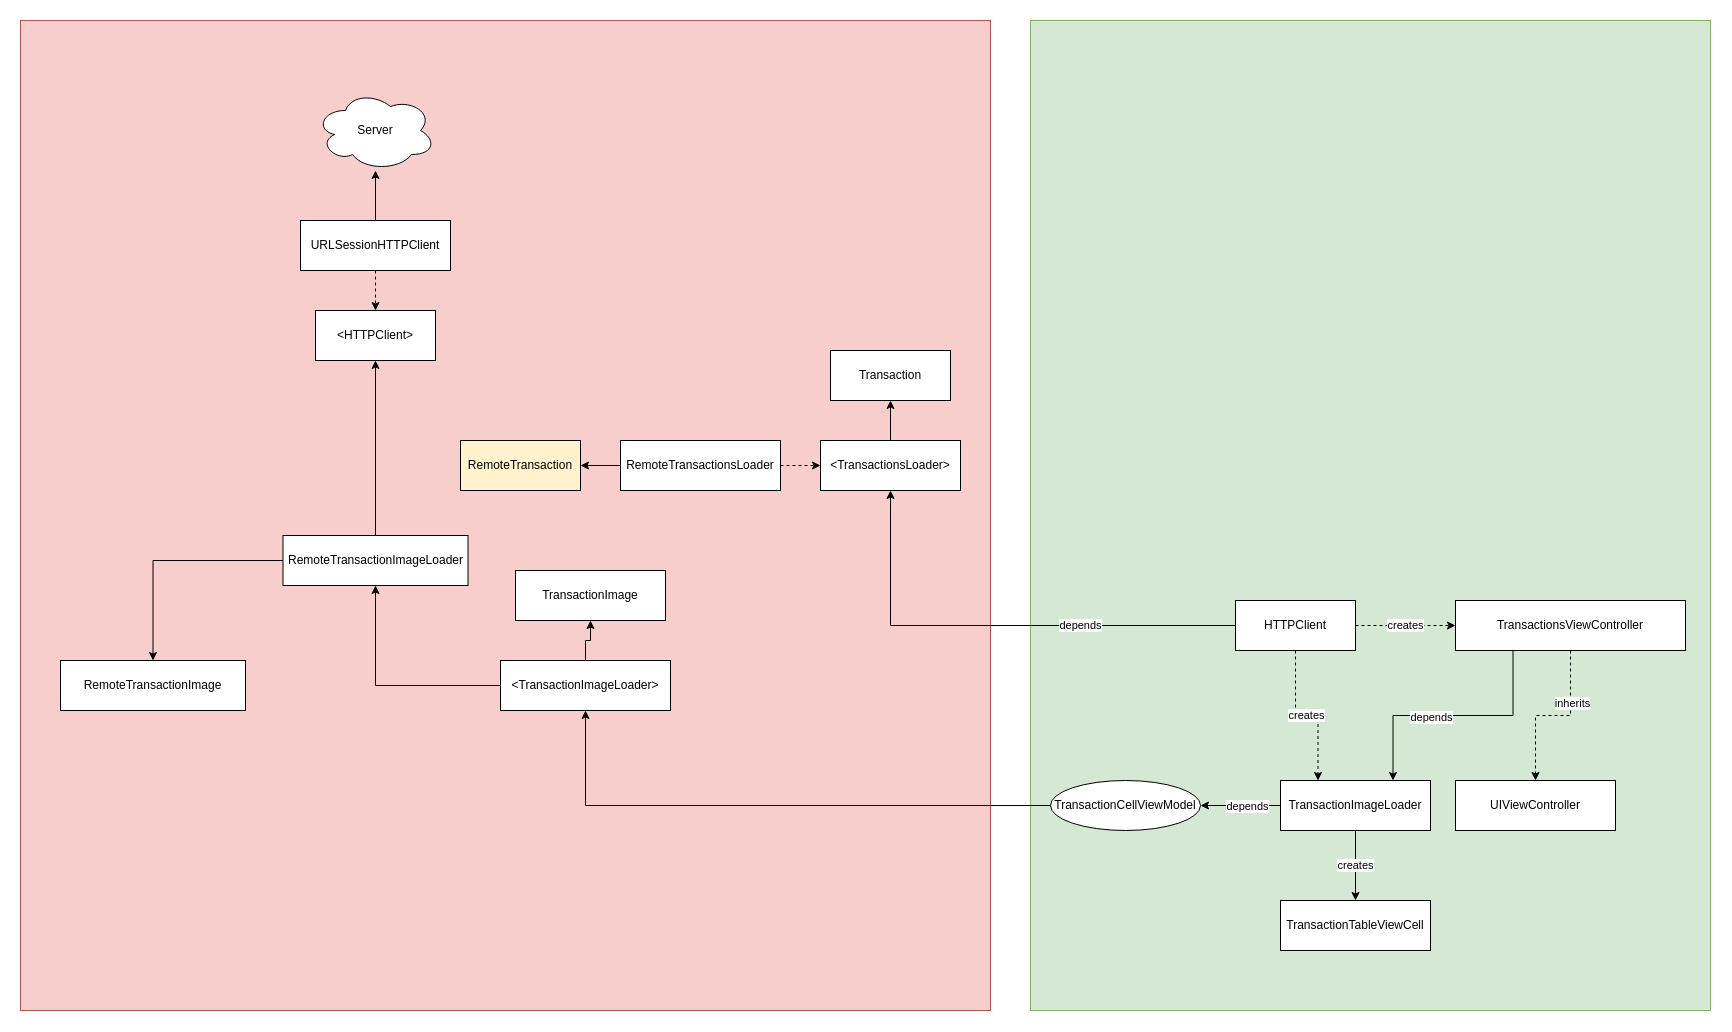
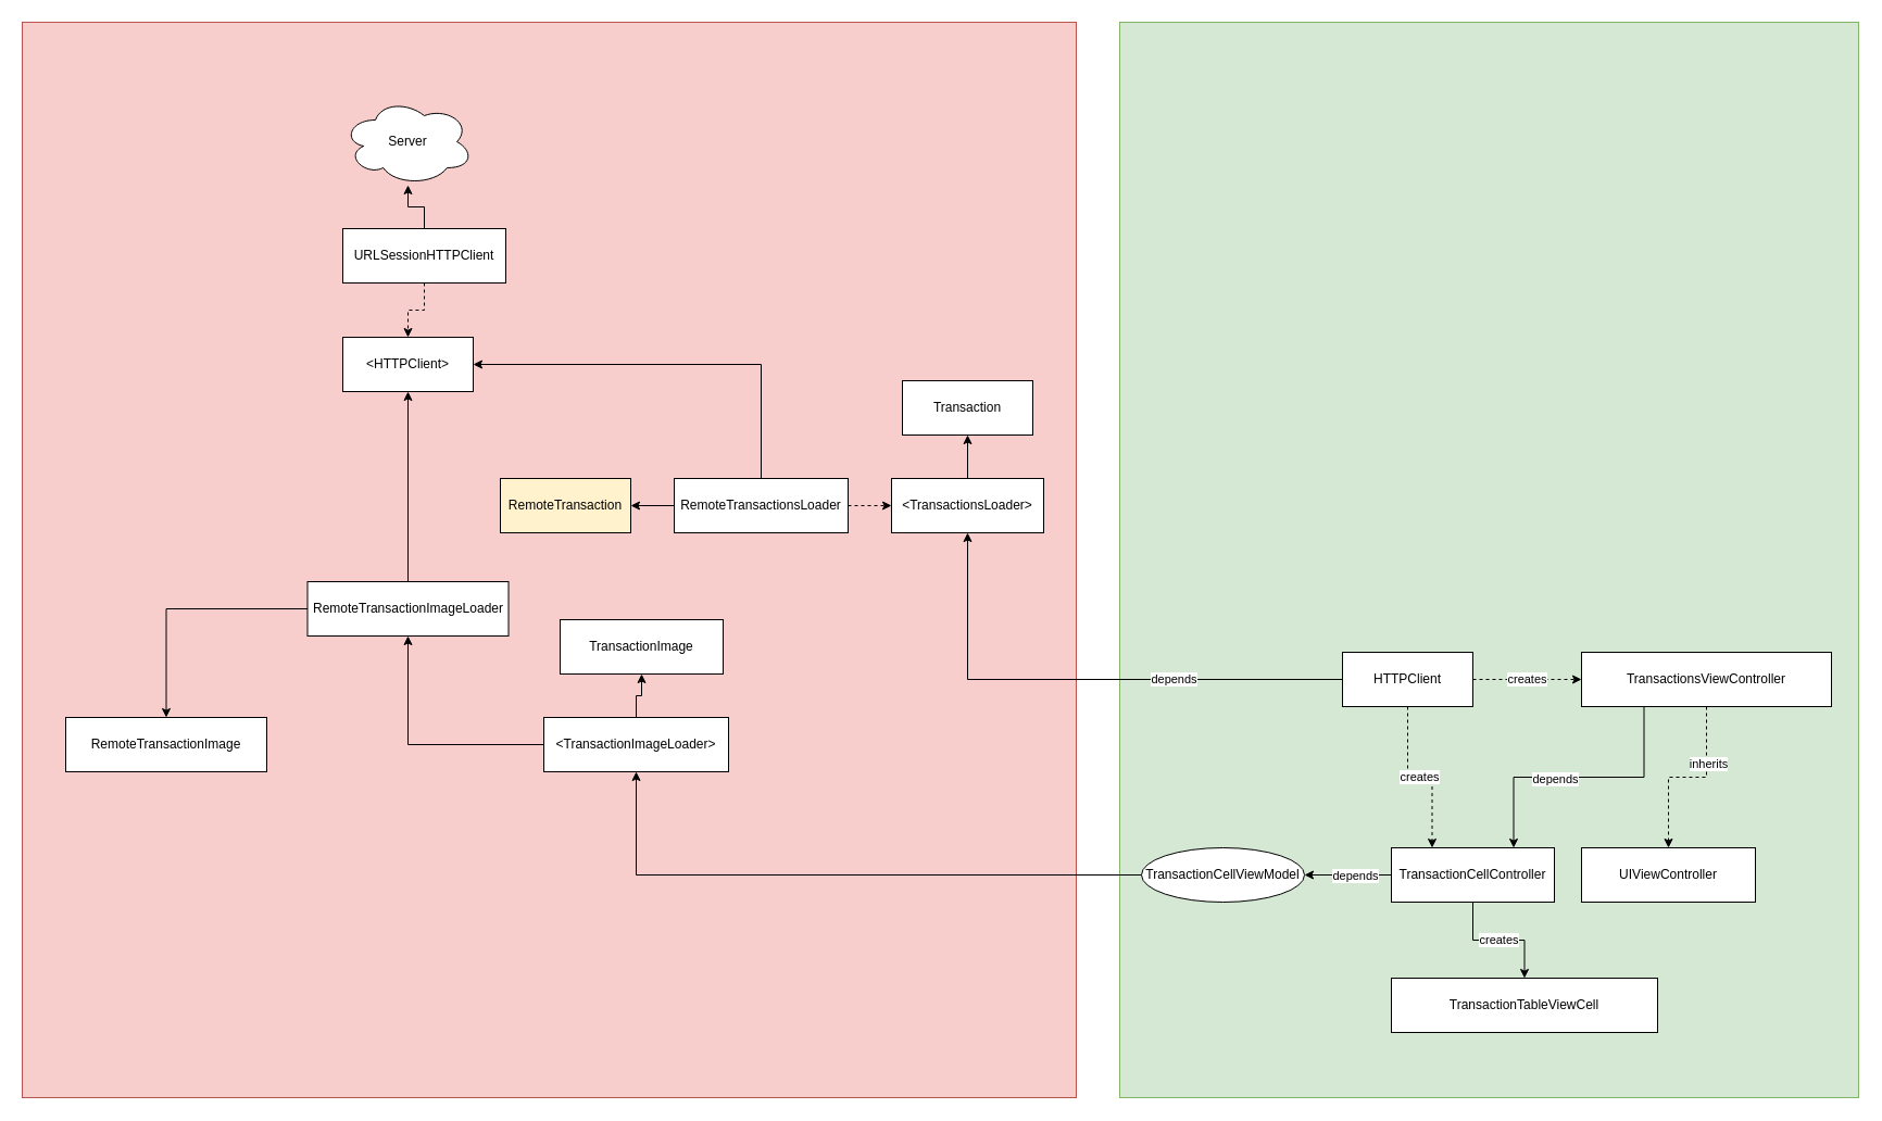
- <mxCell id="15" value="URLSessionHTTPClient" style="rounded=0;whiteSpace=wrap;html=1;" vertex="1" parent="1"><mxGeometry x="300" y="220" width="150" height="50" as="geometry" /></mxCell>
+ <mxCell id="15" value="URLSessionHTTPClient" style="rounded=0;whiteSpace=wrap;html=1;" vertex="1" parent="1"><mxGeometry x="315" y="210" width="150" height="50" as="geometry" /></mxCell>
+ <mxCell id="9" style="edgeStyle=orthogonalEdgeStyle;rounded=0;orthogonalLoop=1;jettySize=auto;html=1;exitX=0.5;exitY=0;exitDx=0;exitDy=0;entryX=1;entryY=0.5;entryDx=0;entryDy=0;" edge="1" parent="1" source="11" target="12"><mxGeometry relative="1" as="geometry" /></mxCell>
- <mxCell id="31" value="TransactionImageLoader" style="rounded=0;whiteSpace=wrap;html=1;" vertex="1" parent="1"><mxGeometry x="1280" y="780" width="150" height="50" as="geometry" /></mxCell>
+ <mxCell id="31" value="TransactionCellController" style="rounded=0;whiteSpace=wrap;html=1;" vertex="1" parent="1"><mxGeometry x="1280" y="780" width="150" height="50" as="geometry" /></mxCell>
- <mxCell id="42" value="TransactionTableViewCell" style="rounded=0;whiteSpace=wrap;html=1;" vertex="1" parent="1"><mxGeometry x="1280" y="900" width="150" height="50" as="geometry" /></mxCell>
+ <mxCell id="42" value="TransactionTableViewCell" style="rounded=0;whiteSpace=wrap;html=1;" vertex="1" parent="1"><mxGeometry x="1280" y="900" width="245" height="50" as="geometry" /></mxCell>
